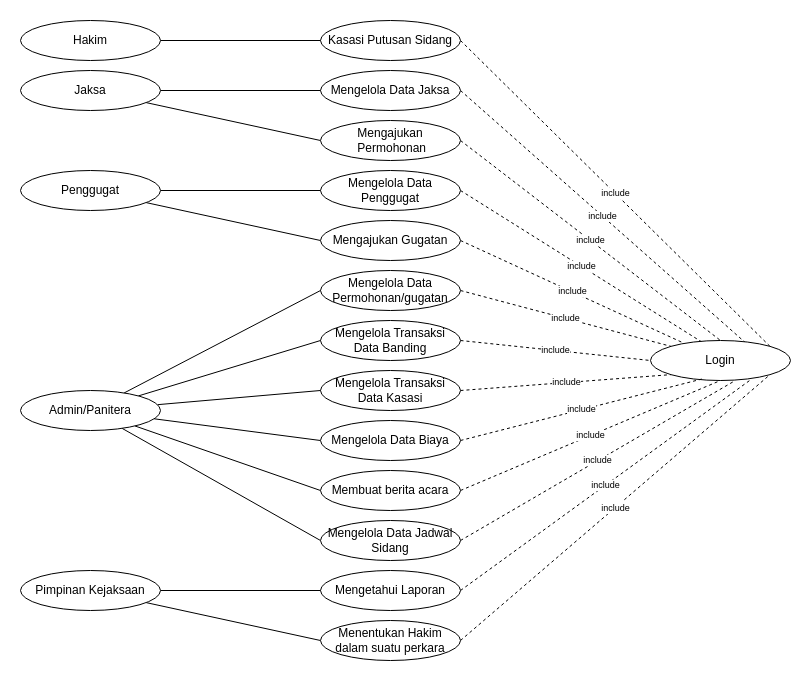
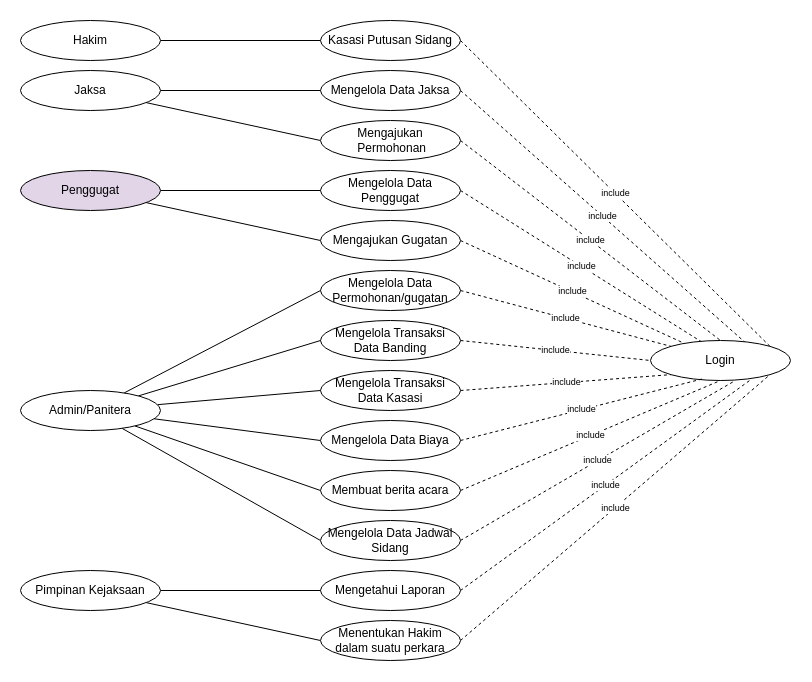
- <mxCell id="24" value="Penggugat" style="ellipse;whiteSpace=wrap;html=1;" parent="1" vertex="1"><mxGeometry x="20" y="170" width="140" height="40" as="geometry" /></mxCell>
+ <mxCell id="24" value="Penggugat" style="ellipse;whiteSpace=wrap;html=1;fillColor=#e1d5e7;" parent="1" vertex="1"><mxGeometry x="20" y="170" width="140" height="40" as="geometry" /></mxCell>
